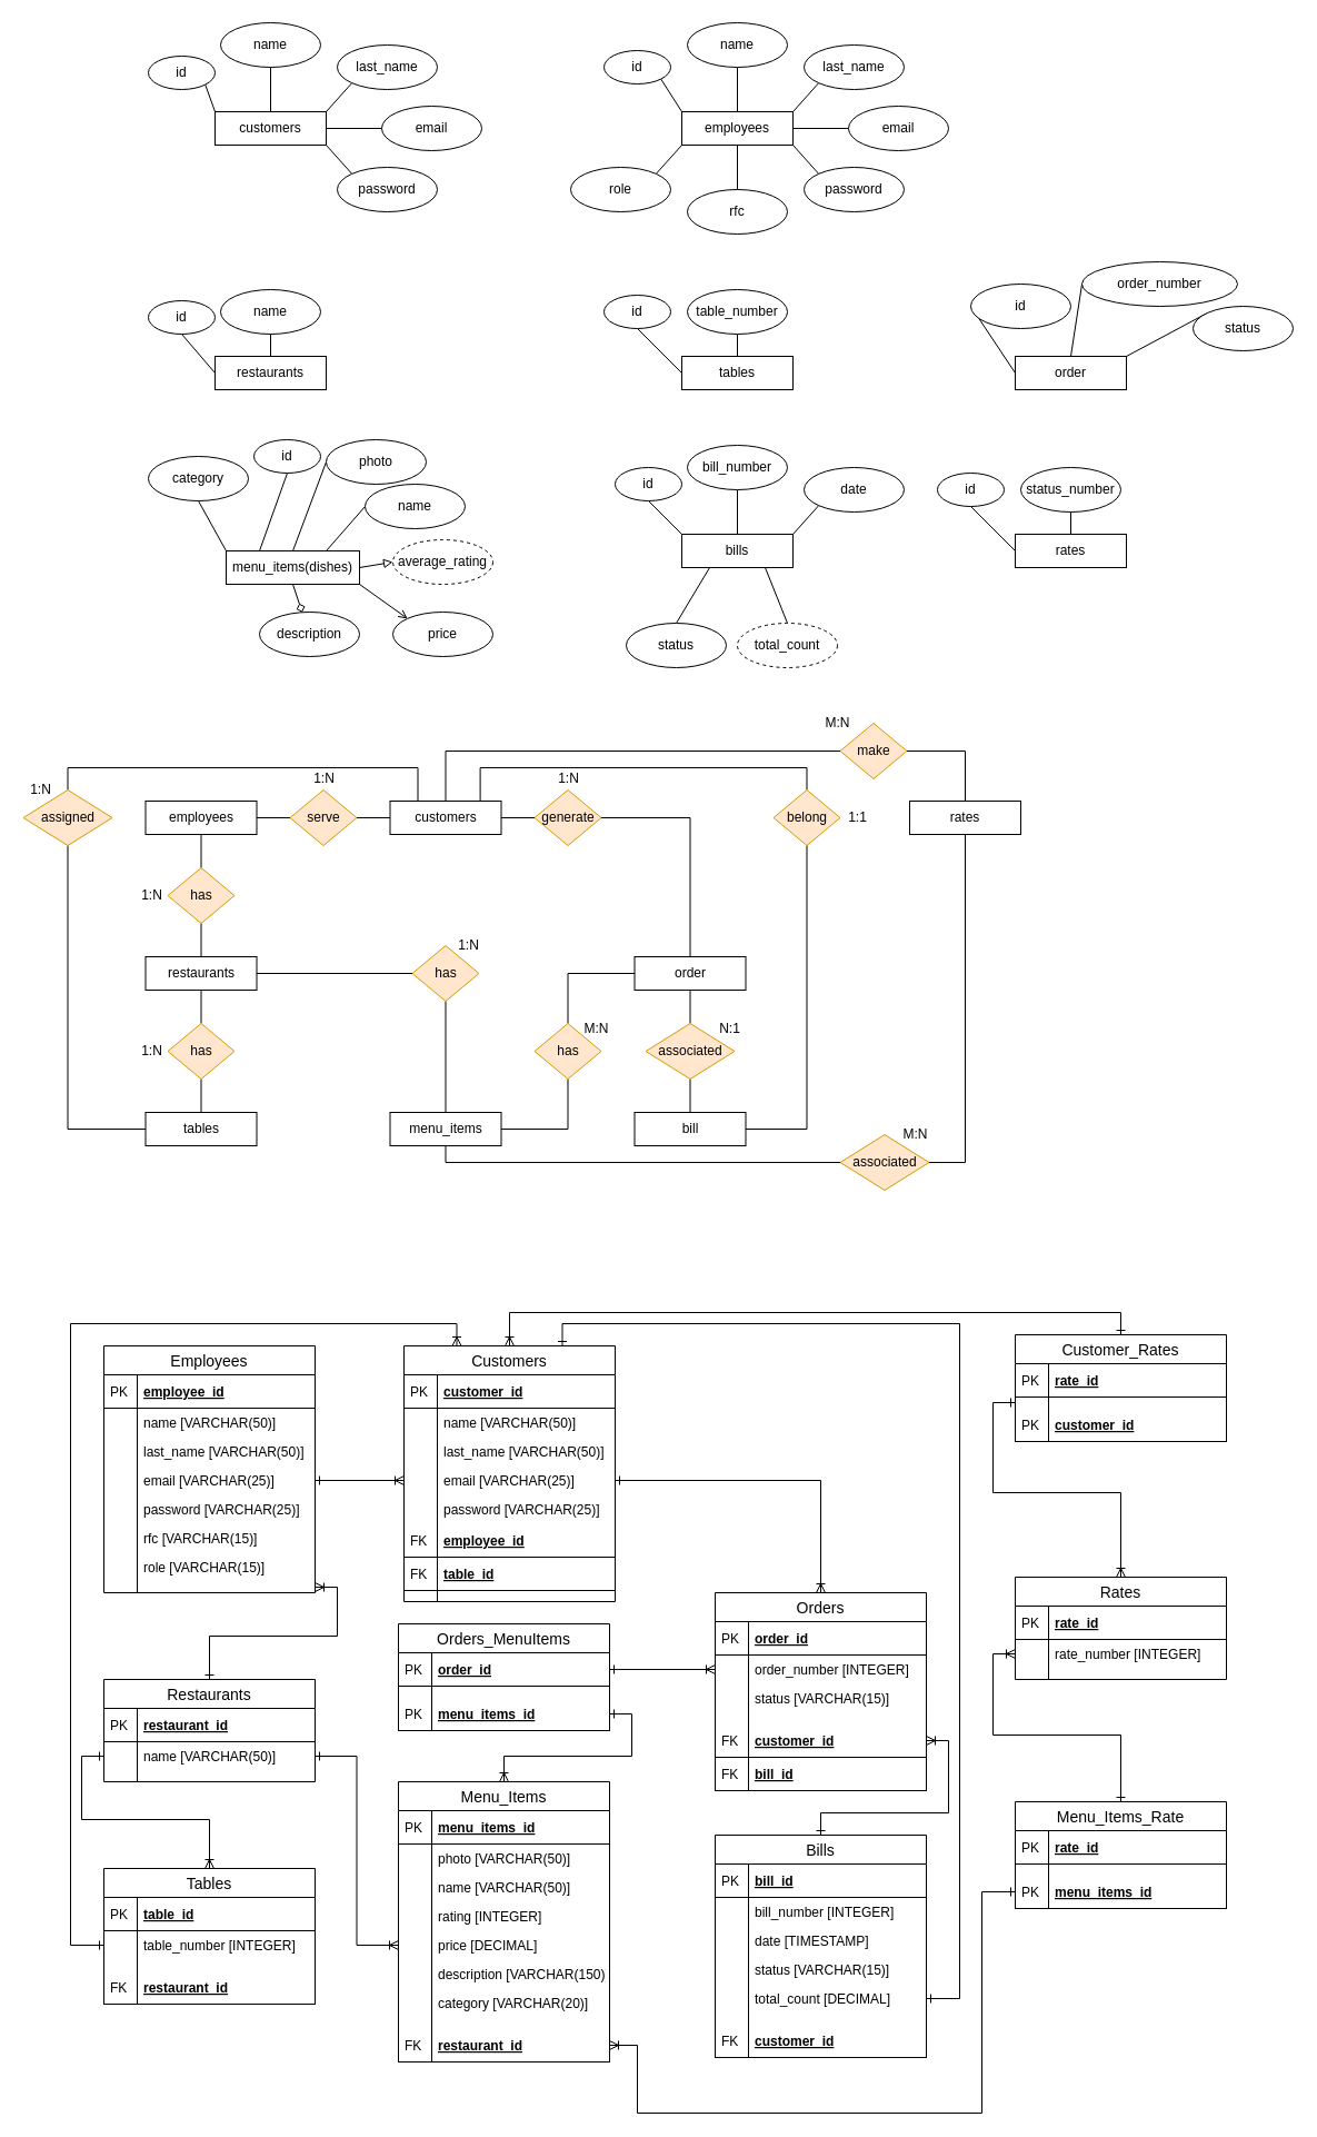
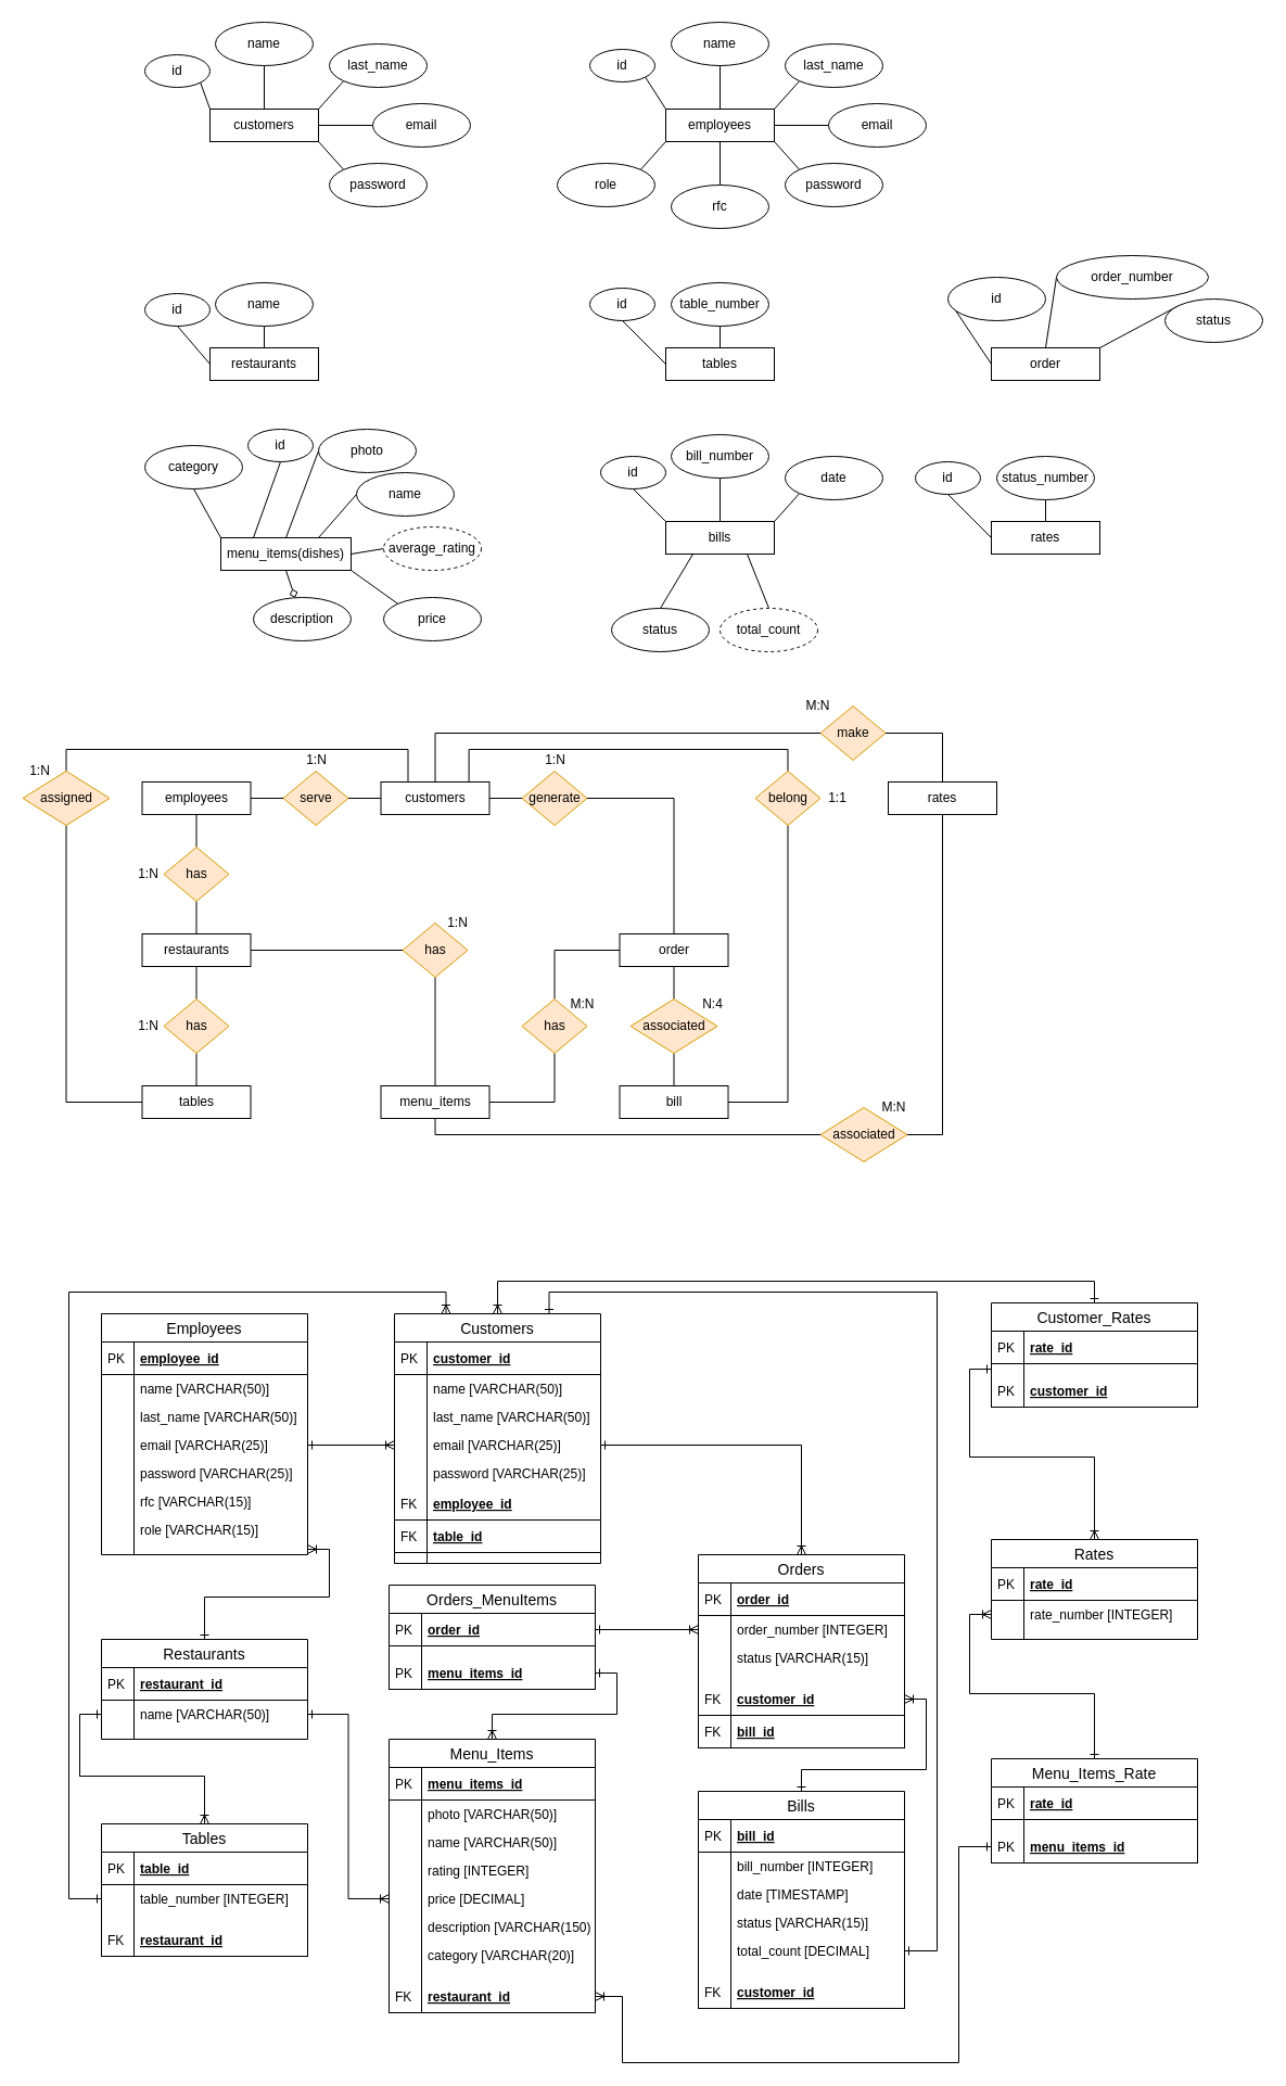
- <mxCell id="112" style="edgeStyle=none;rounded=0;orthogonalLoop=1;jettySize=auto;html=1;exitX=1;exitY=0.5;exitDx=0;exitDy=0;entryX=0;entryY=0.5;entryDx=0;entryDy=0;startArrow=none;startFill=0;endArrow=block;endFill=0;" parent="1" source="113" target="234" edge="1"><mxGeometry relative="1" as="geometry" /></mxCell>
+ <mxCell id="112" style="edgeStyle=none;rounded=0;orthogonalLoop=1;jettySize=auto;html=1;exitX=1;exitY=0.5;exitDx=0;exitDy=0;entryX=0;entryY=0.5;entryDx=0;entryDy=0;startArrow=none;startFill=0;endArrow=none;endFill=0;" parent="1" source="113" target="234" edge="1"><mxGeometry relative="1" as="geometry" /></mxCell>
- <mxCell id="33" style="edgeStyle=none;rounded=0;orthogonalLoop=1;jettySize=auto;html=1;exitX=1;exitY=1;exitDx=0;exitDy=0;entryX=0;entryY=0;entryDx=0;entryDy=0;endArrow=open;endFill=0;" parent="1" source="113" target="38" edge="1"><mxGeometry relative="1" as="geometry"><mxPoint x="395.426" y="504.142" as="sourcePoint" /></mxGeometry></mxCell>
+ <mxCell id="33" style="edgeStyle=none;rounded=0;orthogonalLoop=1;jettySize=auto;html=1;exitX=1;exitY=1;exitDx=0;exitDy=0;entryX=0;entryY=0;entryDx=0;entryDy=0;endArrow=none;endFill=0;" parent="1" source="113" target="38" edge="1"><mxGeometry relative="1" as="geometry"><mxPoint x="395.426" y="504.142" as="sourcePoint" /></mxGeometry></mxCell>
- <mxCell id="100" value="N:1" style="text;html=1;align=center;verticalAlign=middle;resizable=0;points=[];autosize=1;" parent="1" vertex="1"><mxGeometry x="640.5" y="915" width="30" height="20" as="geometry" /></mxCell>
+ <mxCell id="100" value="N:4" style="text;html=1;align=center;verticalAlign=middle;resizable=0;points=[];autosize=1;" parent="1" vertex="1"><mxGeometry x="640.5" y="915" width="30" height="20" as="geometry" /></mxCell>
